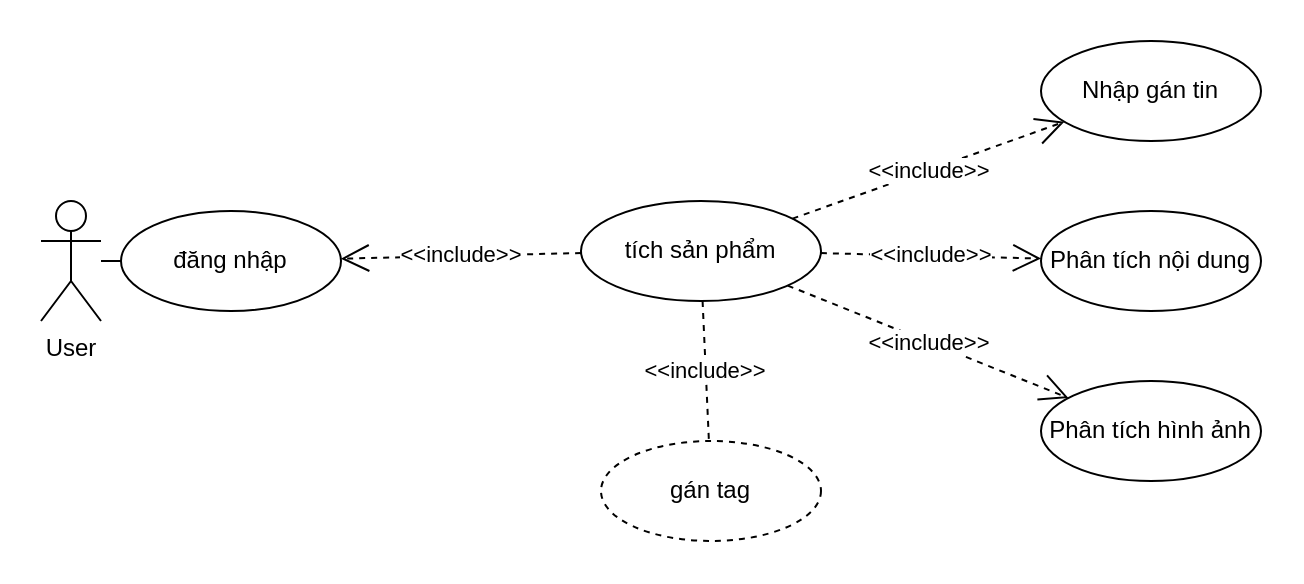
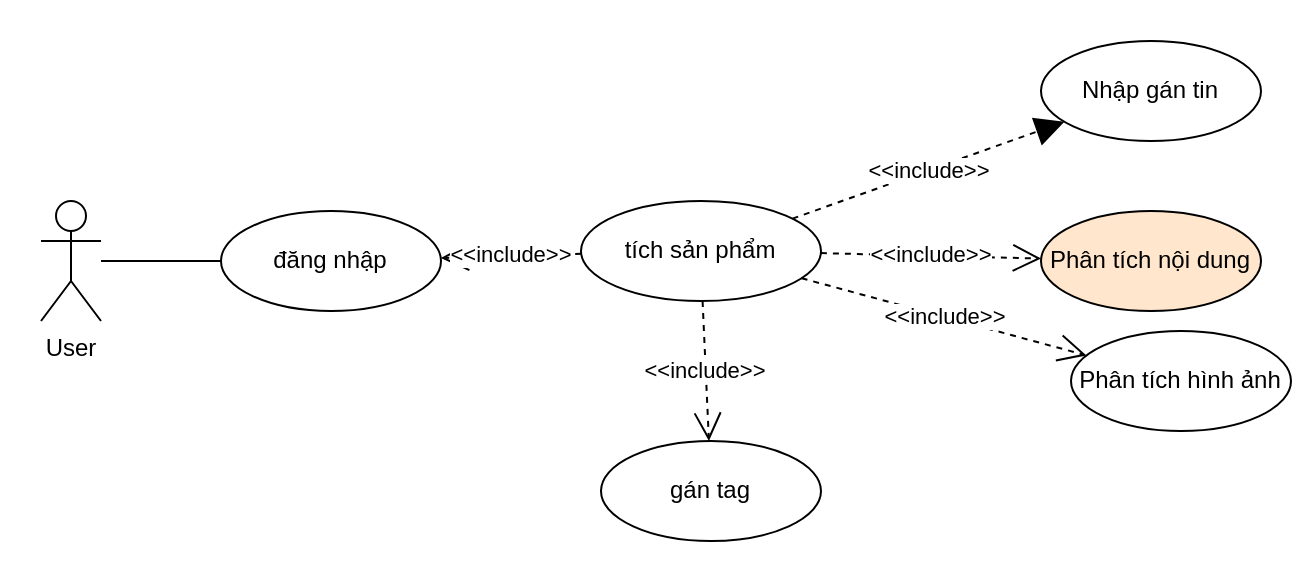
- <mxCell id="14" value="&amp;lt;&amp;lt;include&amp;gt;&amp;gt;" style="endArrow=open;endSize=12;dashed=1;html=1;rounded=0;strokeColor=default;align=center;verticalAlign=middle;fontFamily=Helvetica;fontSize=11;fontColor=default;labelBackgroundColor=default;edgeStyle=none;" edge="1" parent="1" source="5" target="13"><mxGeometry x="0.001" width="160" relative="1" as="geometry"><mxPoint x="460" y="140" as="sourcePoint" /><mxPoint x="540" y="140" as="targetPoint" /><mxPoint as="offset" /></mxGeometry></mxCell>
+ <mxCell id="14" value="&amp;lt;&amp;lt;include&amp;gt;&amp;gt;" style="endArrow=block;endSize=12;dashed=1;html=1;rounded=0;strokeColor=default;align=center;verticalAlign=middle;fontFamily=Helvetica;fontSize=11;fontColor=default;labelBackgroundColor=default;edgeStyle=none;" edge="1" parent="1" source="5" target="13"><mxGeometry x="0.001" width="160" relative="1" as="geometry"><mxPoint x="460" y="140" as="sourcePoint" /><mxPoint x="540" y="140" as="targetPoint" /><mxPoint as="offset" /></mxGeometry></mxCell>
- <mxCell id="3" value="đăng nhập" style="ellipse;whiteSpace=wrap;html=1;" vertex="1" parent="1"><mxGeometry x="60" y="105" width="110" height="50" as="geometry" /></mxCell>
+ <mxCell id="3" value="đăng nhập" style="ellipse;whiteSpace=wrap;html=1;" vertex="1" parent="1"><mxGeometry x="110" y="105" width="110" height="50" as="geometry" /></mxCell>
- <mxCell id="9" value="Phân tích nội dung" style="ellipse;whiteSpace=wrap;html=1;" vertex="1" parent="1"><mxGeometry x="520" y="105" width="110" height="50" as="geometry" /></mxCell>
+ <mxCell id="9" value="Phân tích nội dung" style="ellipse;whiteSpace=wrap;html=1;fillColor=#ffe6cc;" vertex="1" parent="1"><mxGeometry x="520" y="105" width="110" height="50" as="geometry" /></mxCell>
- <mxCell id="10" value="Phân tích hình ảnh" style="ellipse;whiteSpace=wrap;html=1;" vertex="1" parent="1"><mxGeometry x="520" y="190" width="110" height="50" as="geometry" /></mxCell>
+ <mxCell id="10" value="Phân tích hình ảnh" style="ellipse;whiteSpace=wrap;html=1;" vertex="1" parent="1"><mxGeometry x="535" y="165" width="110" height="50" as="geometry" /></mxCell>
- <mxCell id="8" value="&amp;lt;&amp;lt;include&amp;gt;&amp;gt;" style="endArrow=none;endSize=12;dashed=1;html=1;rounded=0;strokeColor=default;align=center;verticalAlign=middle;fontFamily=Helvetica;fontSize=11;fontColor=default;labelBackgroundColor=default;edgeStyle=none;" edge="1" parent="1" source="5" target="7"><mxGeometry x="0.001" width="160" relative="1" as="geometry"><mxPoint x="340" y="140" as="sourcePoint" /><mxPoint x="230" y="140" as="targetPoint" /><mxPoint as="offset" /></mxGeometry></mxCell>
+ <mxCell id="8" value="&amp;lt;&amp;lt;include&amp;gt;&amp;gt;" style="endArrow=open;endSize=12;dashed=1;html=1;rounded=0;strokeColor=default;align=center;verticalAlign=middle;fontFamily=Helvetica;fontSize=11;fontColor=default;labelBackgroundColor=default;edgeStyle=none;" edge="1" parent="1" source="5" target="7"><mxGeometry x="0.001" width="160" relative="1" as="geometry"><mxPoint x="340" y="140" as="sourcePoint" /><mxPoint x="230" y="140" as="targetPoint" /><mxPoint as="offset" /></mxGeometry></mxCell>
- <mxCell id="7" value="gán tag" style="ellipse;whiteSpace=wrap;html=1;dashed=1;" vertex="1" parent="1"><mxGeometry x="300" y="220" width="110" height="50" as="geometry" /></mxCell>
+ <mxCell id="7" value="gán tag" style="ellipse;whiteSpace=wrap;html=1;" vertex="1" parent="1"><mxGeometry x="300" y="220" width="110" height="50" as="geometry" /></mxCell>
